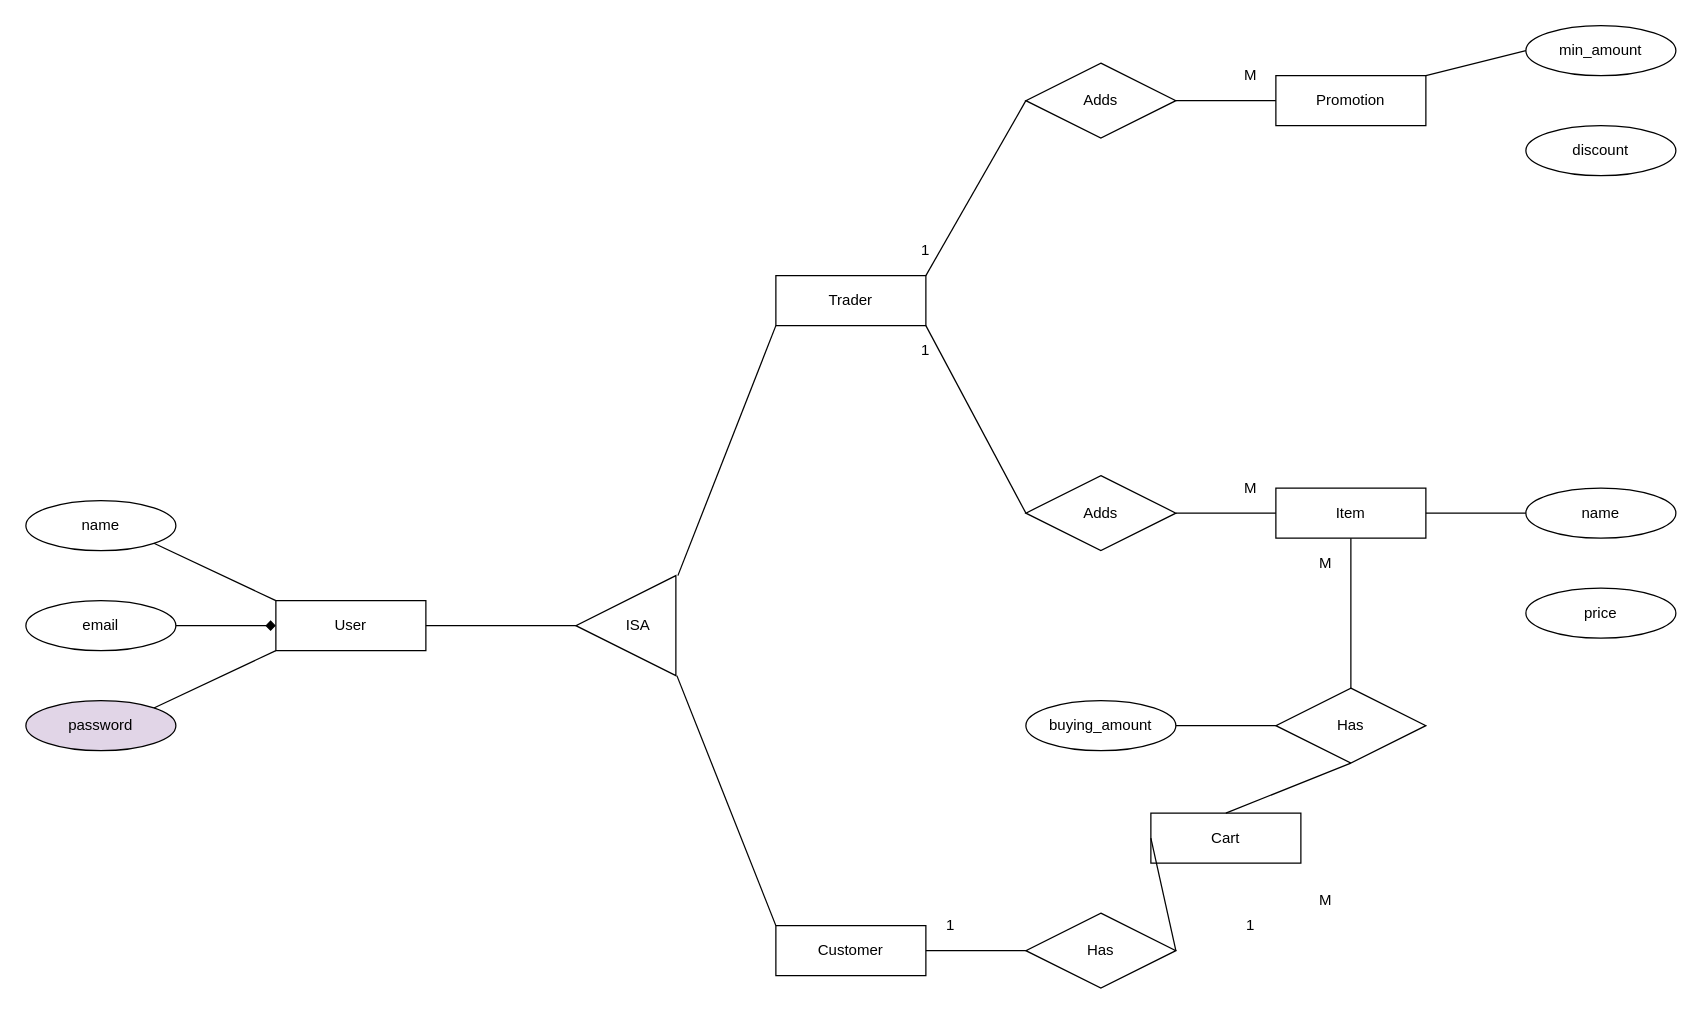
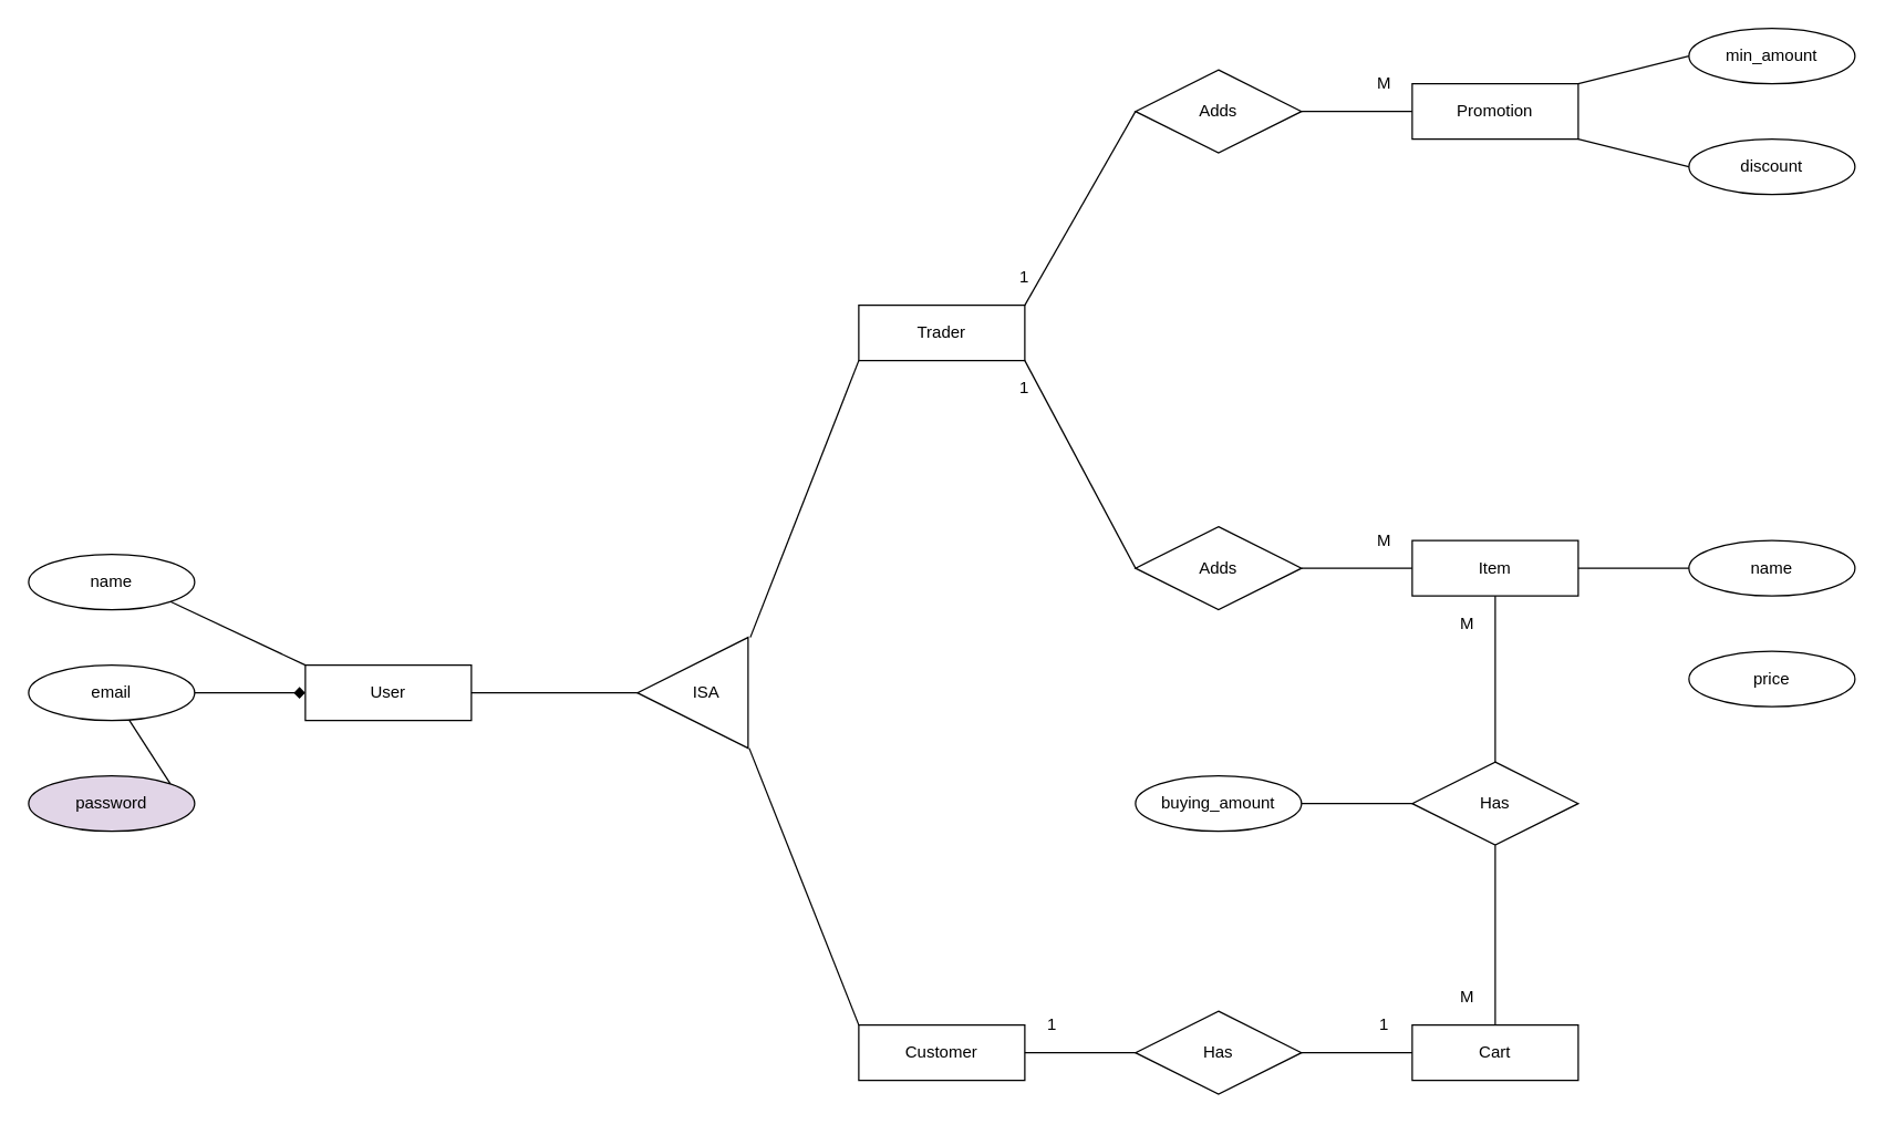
+ <mxCell id="20" value="" style="endArrow=none;html=1;rounded=0;entryX=1;entryY=1;entryDx=0;entryDy=0;exitX=0;exitY=0.5;exitDx=0;exitDy=0;" parent="1" source="19" target="12" edge="1"><mxGeometry width="50" height="50" relative="1" as="geometry"><mxPoint x="1157.574" y="225.858" as="sourcePoint" /><mxPoint x="1060" y="180" as="targetPoint" /></mxGeometry></mxCell>
- <mxCell id="28" value="" style="endArrow=none;html=1;rounded=0;entryX=0;entryY=1;entryDx=0;entryDy=0;exitX=1;exitY=0;exitDx=0;exitDy=0;" parent="1" source="25" target="22" edge="1"><mxGeometry width="50" height="50" relative="1" as="geometry"><mxPoint x="160" y="620" as="sourcePoint" /><mxPoint x="240" y="620" as="targetPoint" /></mxGeometry></mxCell>
+ <mxCell id="28" value="" style="endArrow=none;html=1;rounded=0;exitX=1;exitY=0;exitDx=0;exitDy=0;" parent="1" source="25" target="23" edge="1"><mxGeometry width="50" height="50" relative="1" as="geometry"><mxPoint x="160" y="620" as="sourcePoint" /><mxPoint x="240" y="620" as="targetPoint" /></mxGeometry></mxCell>
- <mxCell id="35" value="Cart" style="whiteSpace=wrap;html=1;align=center;" parent="1" vertex="1"><mxGeometry x="920" y="650" width="120" height="40" as="geometry" /></mxCell>
+ <mxCell id="35" value="Cart" style="whiteSpace=wrap;html=1;align=center;" parent="1" vertex="1"><mxGeometry x="1020" y="740" width="120" height="40" as="geometry" /></mxCell>
